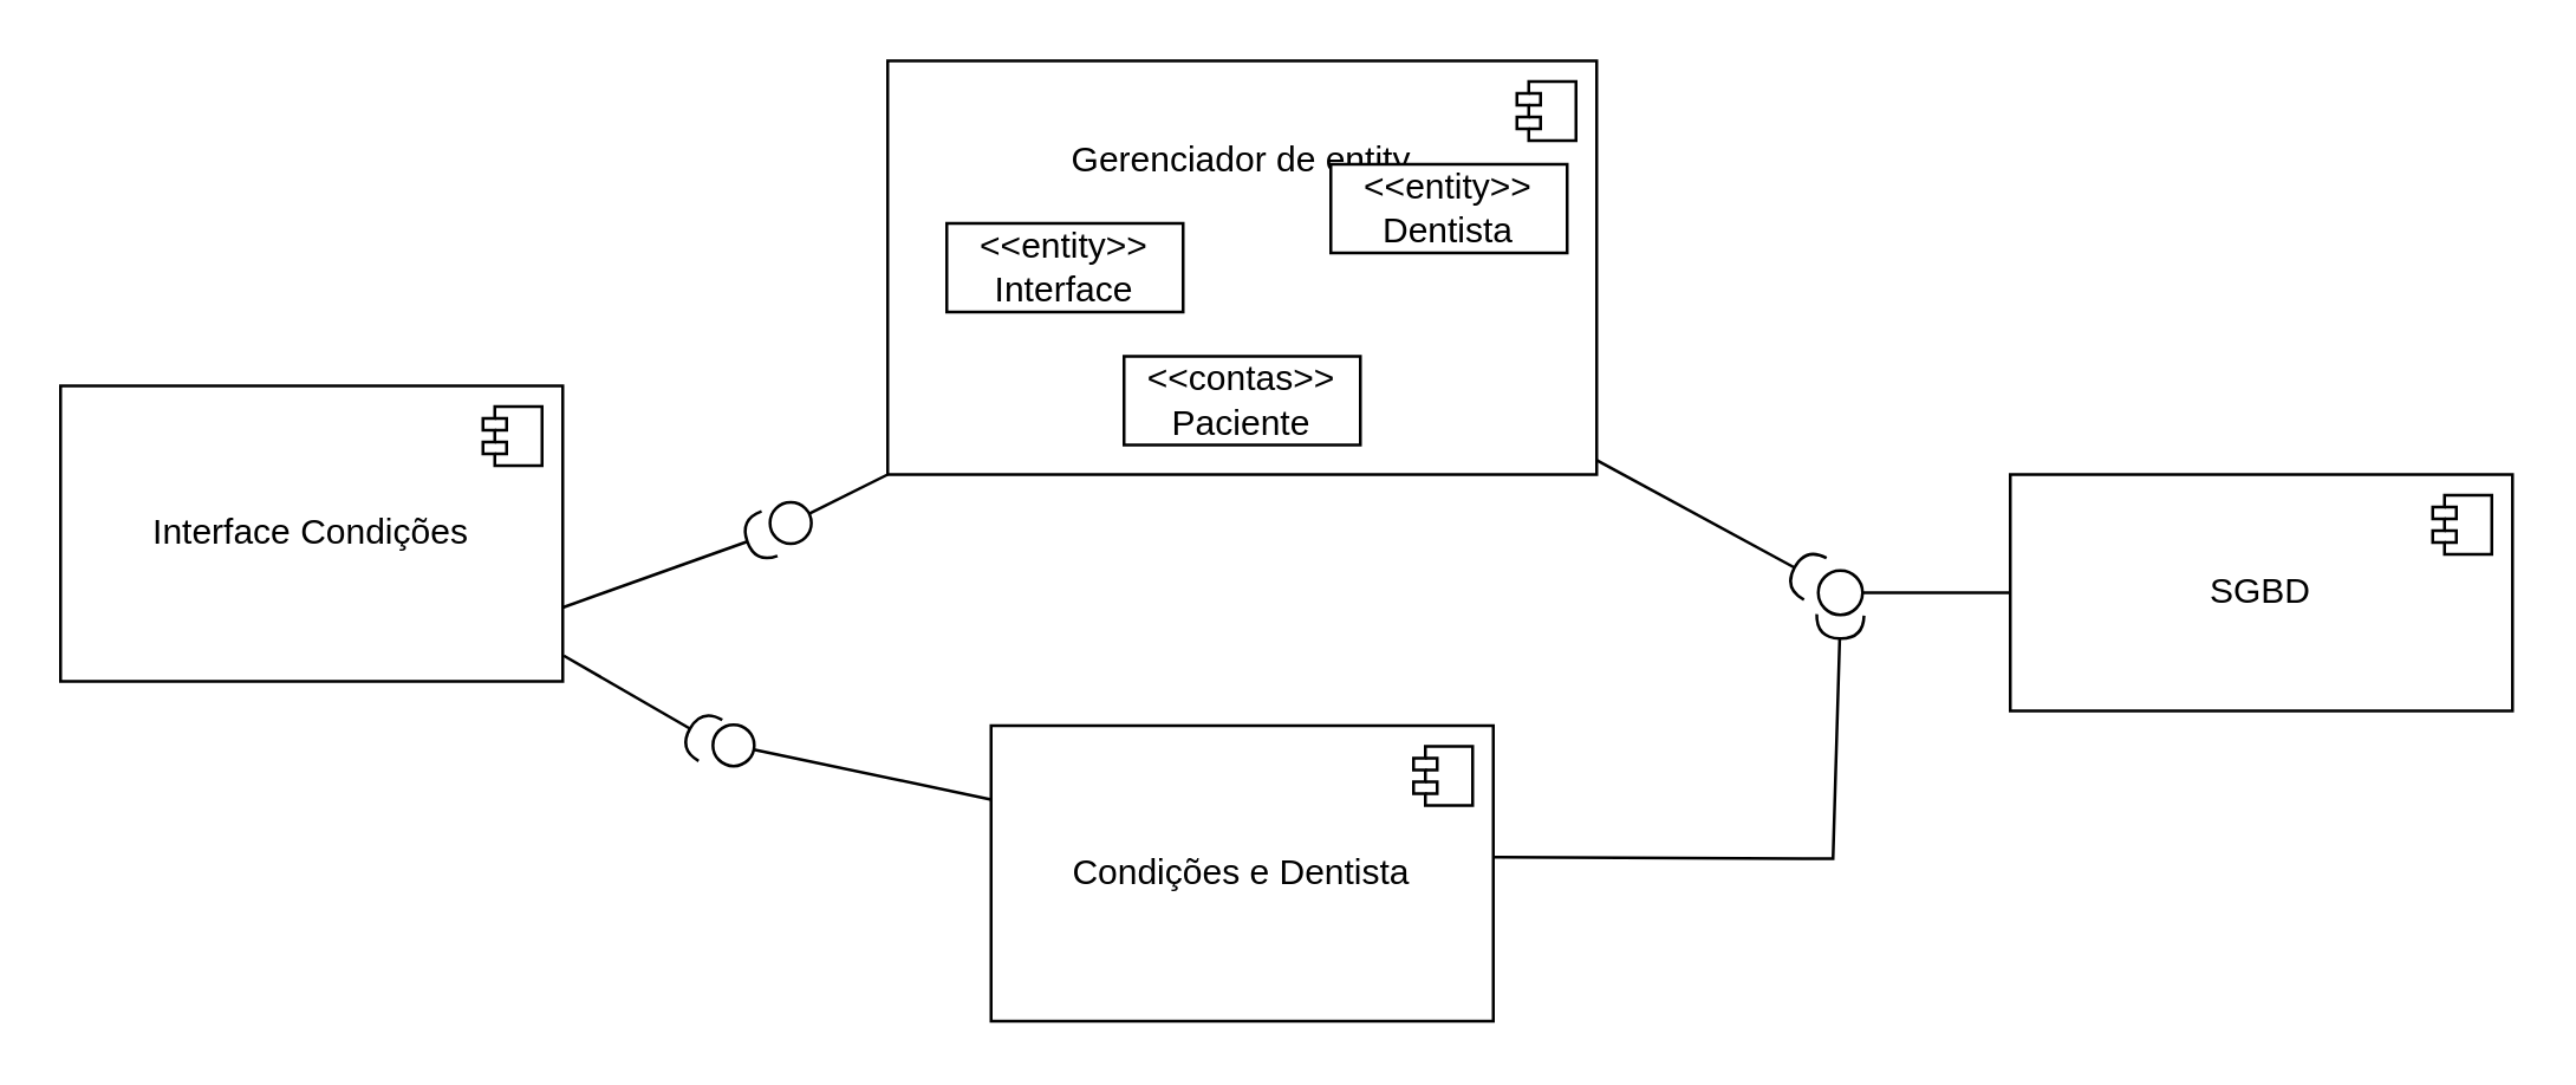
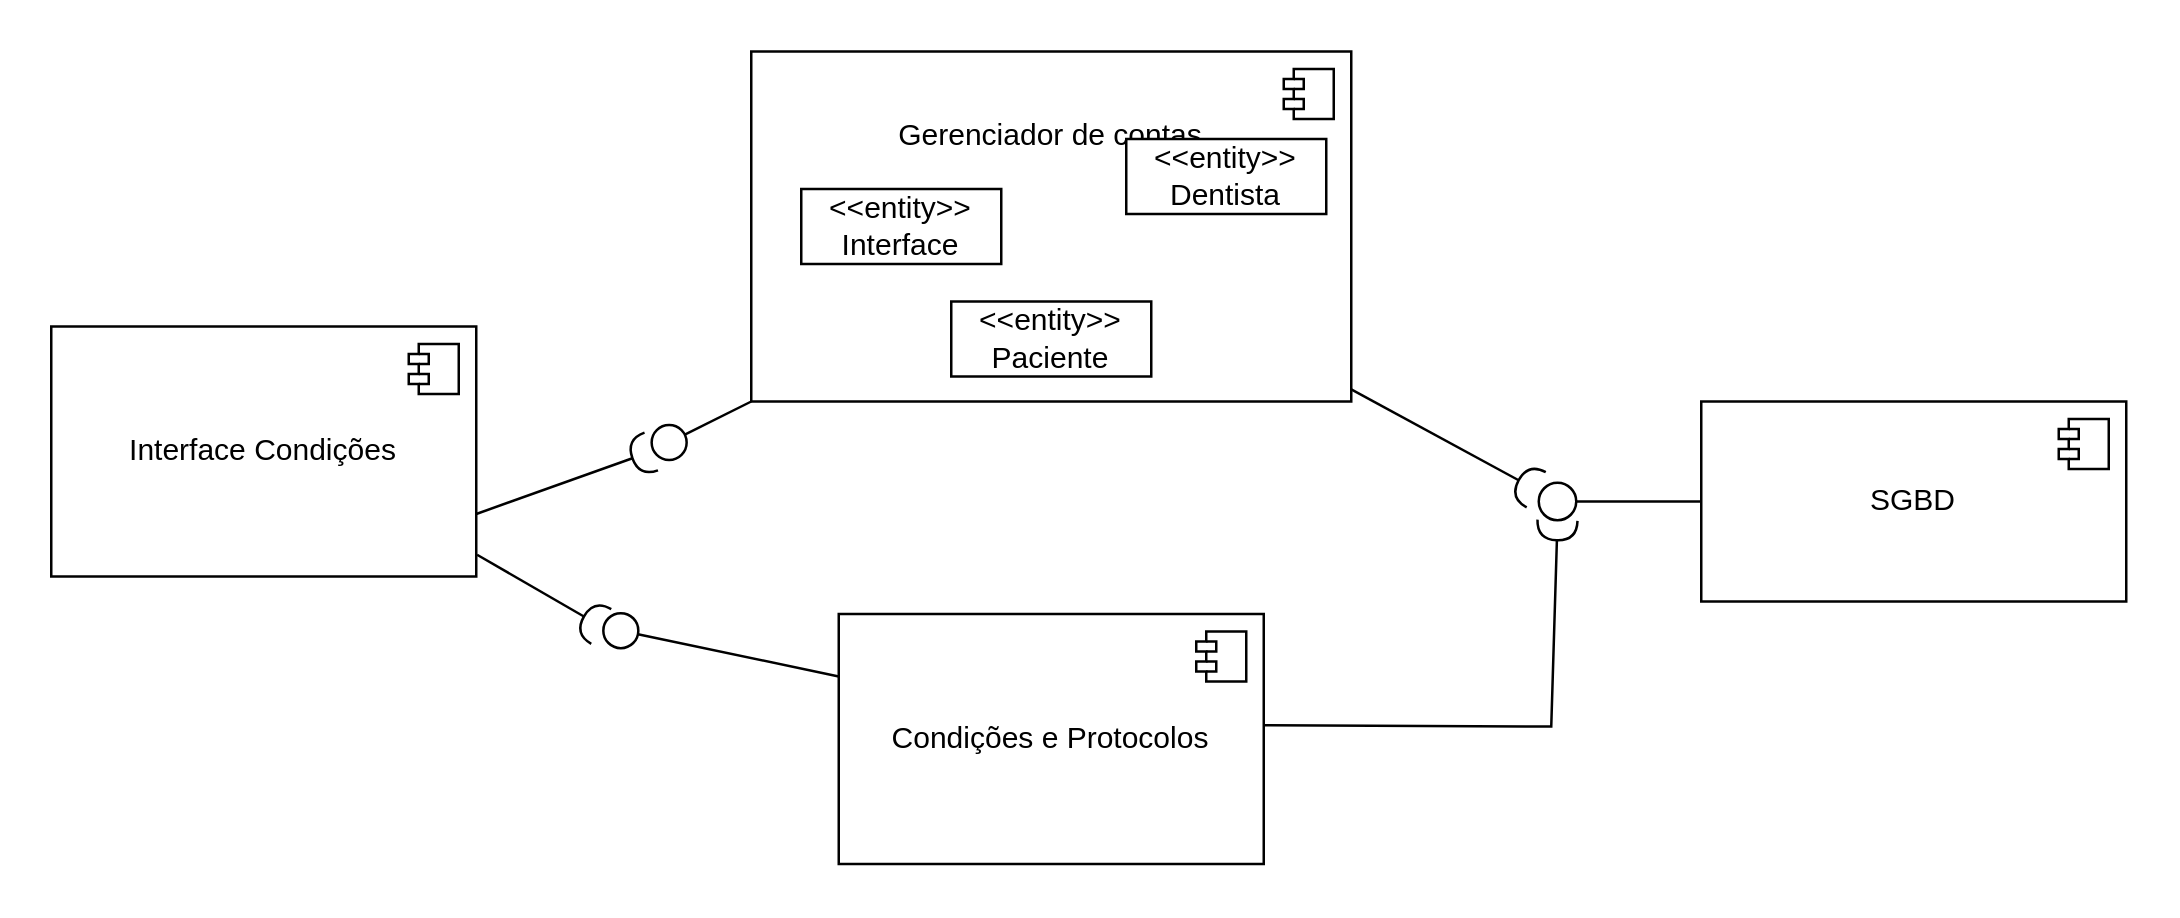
- <mxCell id="3" value="Gerenciador de entity&lt;br&gt;&lt;br&gt;&lt;br&gt;&lt;br&gt;&lt;br&gt;&lt;br&gt;" style="html=1;dropTarget=0;whiteSpace=wrap;" parent="1" vertex="1"><mxGeometry x="300" y="20" width="240" height="140" as="geometry" /></mxCell>
+ <mxCell id="3" value="Gerenciador de contas&lt;br&gt;&lt;br&gt;&lt;br&gt;&lt;br&gt;&lt;br&gt;&lt;br&gt;" style="html=1;dropTarget=0;whiteSpace=wrap;" parent="1" vertex="1"><mxGeometry x="300" y="20" width="240" height="140" as="geometry" /></mxCell>
- <mxCell id="12" value="&amp;lt;&amp;lt;contas&amp;gt;&amp;gt;&lt;br&gt;Paciente" style="html=1;whiteSpace=wrap;" parent="1" vertex="1"><mxGeometry x="380" y="120" width="80" height="30" as="geometry" /></mxCell>
+ <mxCell id="12" value="&amp;lt;&amp;lt;entity&amp;gt;&amp;gt;&lt;br&gt;Paciente" style="html=1;whiteSpace=wrap;" parent="1" vertex="1"><mxGeometry x="380" y="120" width="80" height="30" as="geometry" /></mxCell>
- <mxCell id="6" value="Condições e Dentista" style="html=1;dropTarget=0;whiteSpace=wrap;" parent="1" vertex="1"><mxGeometry x="335" y="245" width="170" height="100" as="geometry" /></mxCell>
+ <mxCell id="6" value="Condições e Protocolos" style="html=1;dropTarget=0;whiteSpace=wrap;" parent="1" vertex="1"><mxGeometry x="335" y="245" width="170" height="100" as="geometry" /></mxCell>
